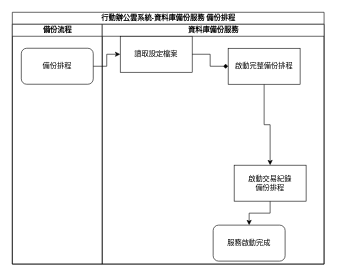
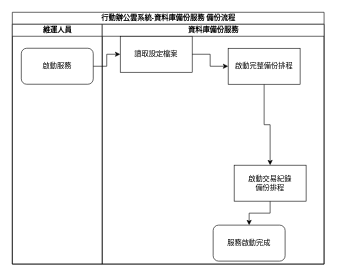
- <mxCell id="2" value="行動辦公雲系統-資料庫備份服務 備份排程" style="swimlane;html=1;childLayout=stackLayout;resizeParent=1;resizeParentMax=0;startSize=20;" parent="1" vertex="1"><mxGeometry x="20" y="20" width="520" height="420" as="geometry" /></mxCell>
+ <mxCell id="2" value="行動辦公雲系統-資料庫備份服務 備份流程" style="swimlane;html=1;childLayout=stackLayout;resizeParent=1;resizeParentMax=0;startSize=20;" parent="1" vertex="1"><mxGeometry x="20" y="20" width="520" height="420" as="geometry" /></mxCell>
- <mxCell id="3" value="備份流程" style="swimlane;html=1;startSize=20;" parent="2" vertex="1"><mxGeometry y="20" width="150" height="400" as="geometry" /></mxCell>
+ <mxCell id="3" value="維運人員" style="swimlane;html=1;startSize=20;" parent="2" vertex="1"><mxGeometry y="20" width="150" height="400" as="geometry" /></mxCell>
- <mxCell id="4" value="備份排程" style="rounded=1;whiteSpace=wrap;html=1;" parent="3" vertex="1"><mxGeometry x="15" y="40" width="120" height="60" as="geometry" /></mxCell>
+ <mxCell id="4" value="啟動服務" style="rounded=1;whiteSpace=wrap;html=1;" parent="3" vertex="1"><mxGeometry x="15" y="40" width="120" height="60" as="geometry" /></mxCell>
- <mxCell id="12" value="" style="edgeStyle=orthogonalEdgeStyle;rounded=0;orthogonalLoop=1;jettySize=auto;html=1;entryX=0;entryY=0.5;entryDx=0;entryDy=0;endArrow=diamond;" edge="1" parent="5" source="6" target="10"><mxGeometry relative="1" as="geometry"><mxPoint x="200" y="70" as="targetPoint" /></mxGeometry></mxCell>
+ <mxCell id="12" value="" style="edgeStyle=orthogonalEdgeStyle;rounded=0;orthogonalLoop=1;jettySize=auto;html=1;entryX=0;entryY=0.5;entryDx=0;entryDy=0;" edge="1" parent="5" source="6" target="10"><mxGeometry relative="1" as="geometry"><mxPoint x="200" y="70" as="targetPoint" /></mxGeometry></mxCell>
